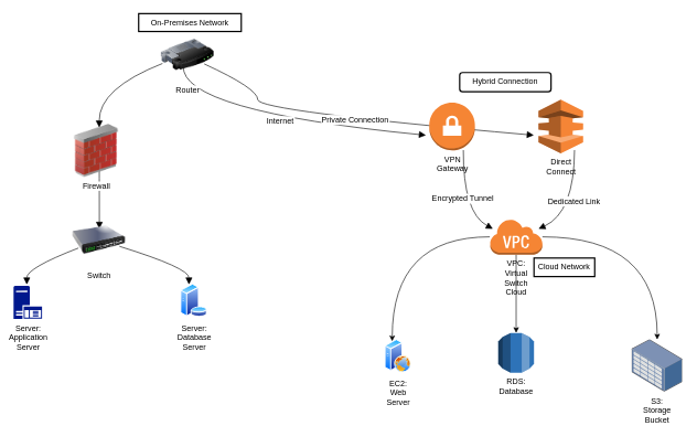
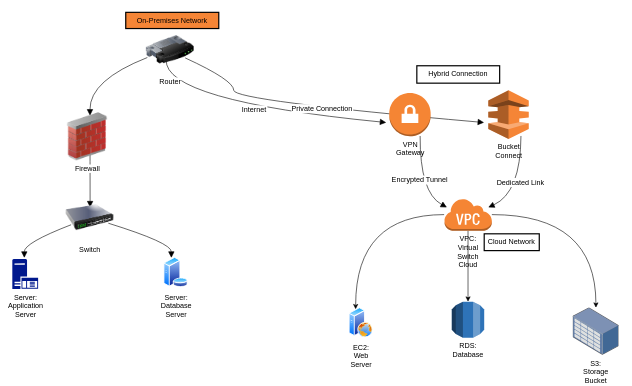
- <mxCell id="4" value="On-Premises Network" style="whiteSpace=wrap;strokeWidth=2;verticalAlign=top;" parent="1" vertex="1"><mxGeometry x="209" y="20" width="155" height="27" as="geometry" /></mxCell>
+ <mxCell id="4" value="On-Premises Network" style="whiteSpace=wrap;strokeWidth=2;verticalAlign=top;fillColor=#f58536;" parent="1" vertex="1"><mxGeometry x="209" y="20" width="155" height="27" as="geometry" /></mxCell>
- <mxCell id="2" value="Hybrid Connection" style="whiteSpace=wrap;strokeWidth=2;verticalAlign=top;rounded=1;" parent="1" vertex="1"><mxGeometry x="694" y="109" width="138" height="29" as="geometry" /></mxCell>
+ <mxCell id="2" value="Hybrid Connection" style="whiteSpace=wrap;strokeWidth=2;verticalAlign=top;" parent="1" vertex="1"><mxGeometry x="694" y="109" width="138" height="29" as="geometry" /></mxCell>
- <mxCell id="19" value="&lt;span style=&quot;text-wrap: wrap;&quot;&gt;Direct Connect&lt;/span&gt;" style="outlineConnect=0;dashed=0;verticalLabelPosition=bottom;verticalAlign=top;align=center;html=1;shape=mxgraph.aws3.direct_connect;fillColor=#F58536;gradientColor=none;" vertex="1" parent="1"><mxGeometry x="813" y="150" width="67.5" height="81" as="geometry" /></mxCell>
+ <mxCell id="19" value="&lt;span style=&quot;text-wrap: wrap;&quot;&gt;Bucket Connect&lt;/span&gt;" style="outlineConnect=0;dashed=0;verticalLabelPosition=bottom;verticalAlign=top;align=center;html=1;shape=mxgraph.aws3.direct_connect;fillColor=#F58536;gradientColor=none;" vertex="1" parent="1"><mxGeometry x="813" y="150" width="67.5" height="81" as="geometry" /></mxCell>
